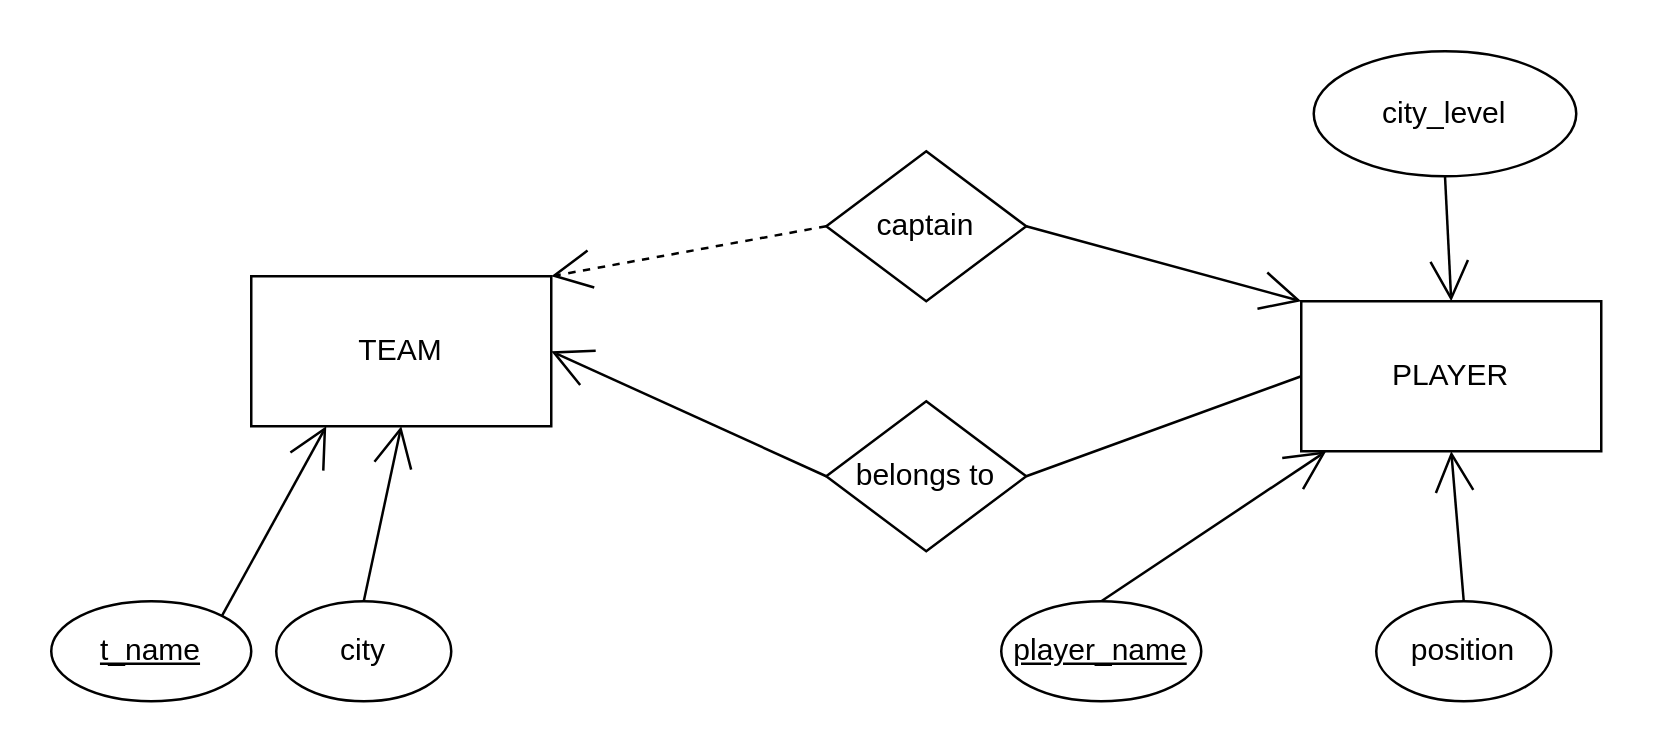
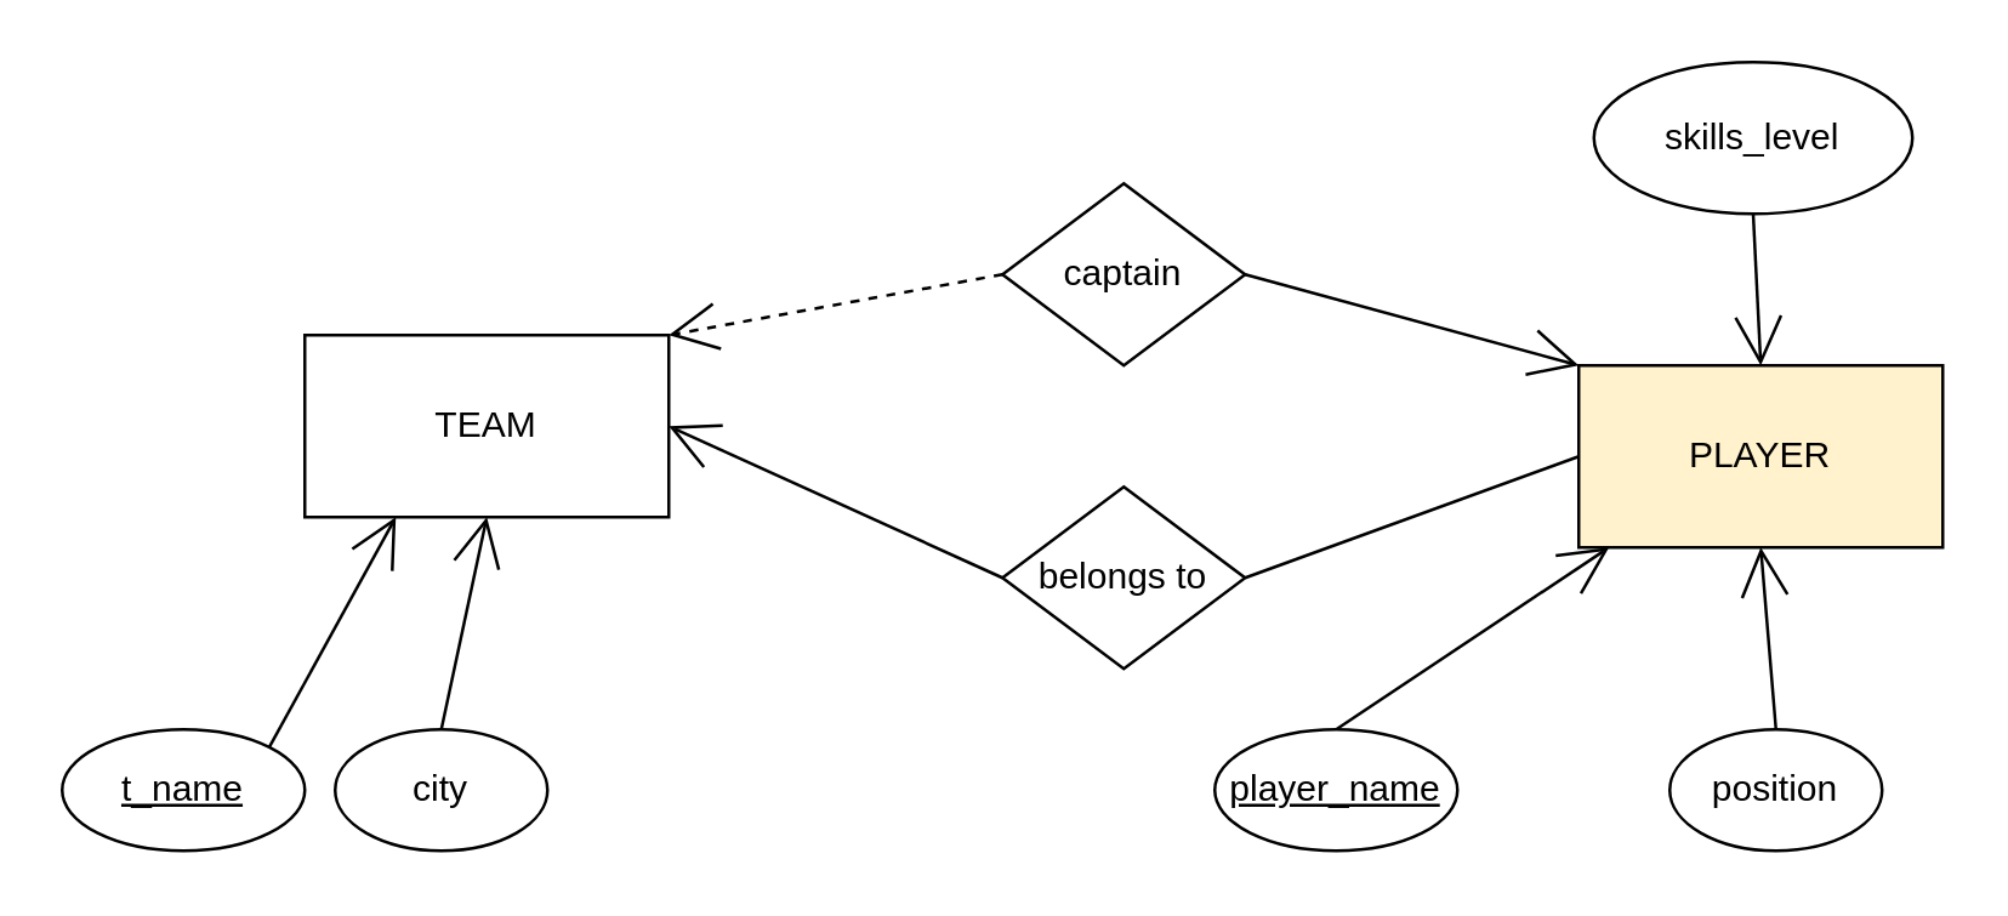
- <mxCell id="13" value="city_level" style="ellipse;whiteSpace=wrap;html=1;hachureGap=4;pointerEvents=0;" vertex="1" parent="1"><mxGeometry x="525" y="20" width="105" height="50" as="geometry" /></mxCell>
+ <mxCell id="13" value="skills_level" style="ellipse;whiteSpace=wrap;html=1;hachureGap=4;pointerEvents=0;" vertex="1" parent="1"><mxGeometry x="525" y="20" width="105" height="50" as="geometry" /></mxCell>
- <mxCell id="2" value="PLAYER" style="rounded=0;whiteSpace=wrap;html=1;hachureGap=4;pointerEvents=0;" vertex="1" parent="1"><mxGeometry x="520" y="120" width="120" height="60" as="geometry" /></mxCell>
+ <mxCell id="2" value="PLAYER" style="rounded=0;whiteSpace=wrap;html=1;hachureGap=4;pointerEvents=0;fillColor=#fff2cc;" vertex="1" parent="1"><mxGeometry x="520" y="120" width="120" height="60" as="geometry" /></mxCell>
